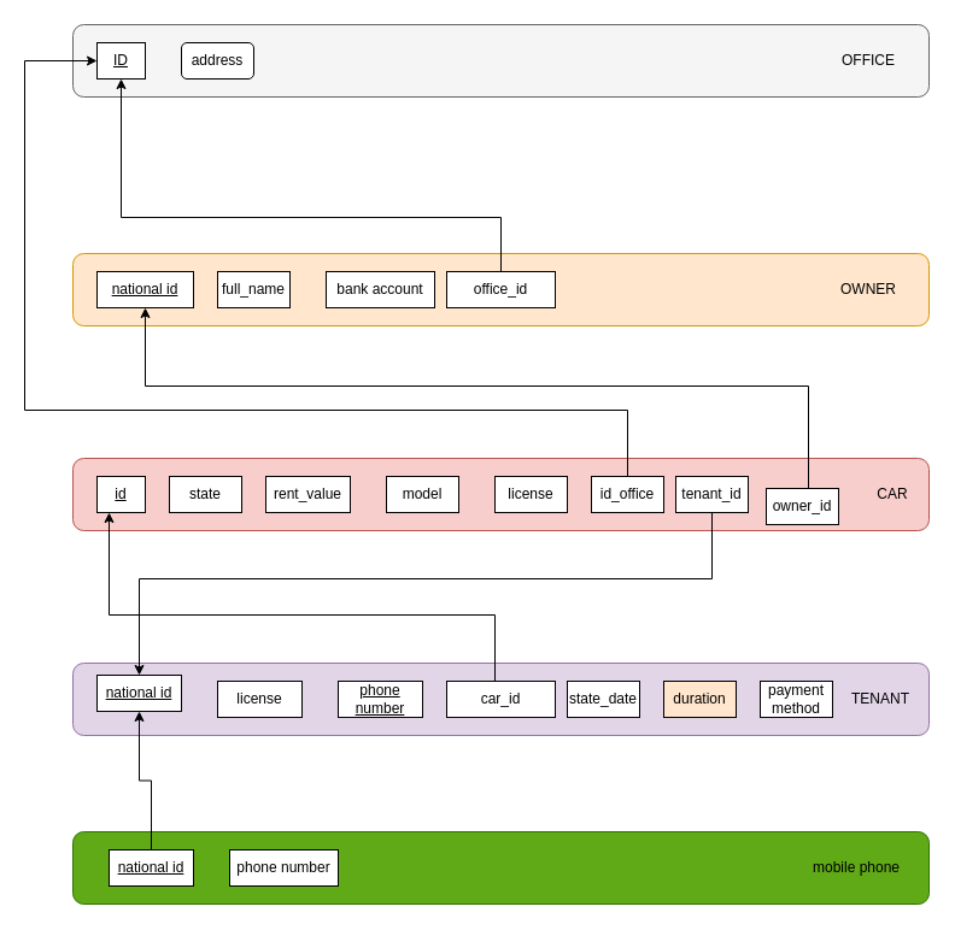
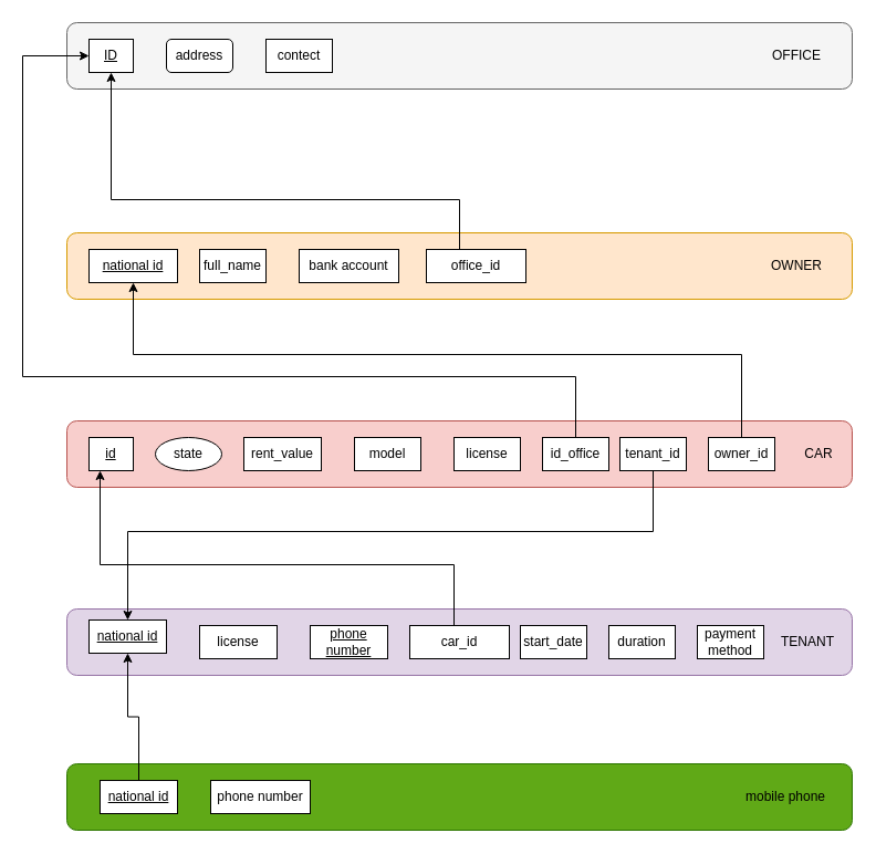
+ <mxCell id="12" value="contect" style="rounded=0;whiteSpace=wrap;html=1;" vertex="1" parent="1"><mxGeometry x="240" y="35" width="60" height="30" as="geometry" /></mxCell>
- <mxCell id="32" value="office_id" style="rounded=0;whiteSpace=wrap;html=1;" vertex="1" parent="1"><mxGeometry x="370" y="225" width="90" height="30" as="geometry" /></mxCell>
+ <mxCell id="32" value="office_id" style="rounded=0;whiteSpace=wrap;html=1;" vertex="1" parent="1"><mxGeometry x="385" y="225" width="90" height="30" as="geometry" /></mxCell>
- <mxCell id="19" value="state" style="rounded=0;whiteSpace=wrap;html=1;" vertex="1" parent="1"><mxGeometry x="140" y="395" width="60" height="30" as="geometry" /></mxCell>
+ <mxCell id="19" value="state" style="ellipse;whiteSpace=wrap;html=1;" vertex="1" parent="1"><mxGeometry x="140" y="395" width="60" height="30" as="geometry" /></mxCell>
- <mxCell id="36" value="owner_id" style="rounded=0;whiteSpace=wrap;html=1;" vertex="1" parent="1"><mxGeometry x="635" y="405" width="60" height="30" as="geometry" /></mxCell>
+ <mxCell id="36" value="owner_id" style="rounded=0;whiteSpace=wrap;html=1;" vertex="1" parent="1"><mxGeometry x="640" y="395" width="60" height="30" as="geometry" /></mxCell>
- <mxCell id="27" value="state_date" style="rounded=0;whiteSpace=wrap;html=1;" vertex="1" parent="1"><mxGeometry x="470" y="565" width="60" height="30" as="geometry" /></mxCell>
+ <mxCell id="27" value="start_date" style="rounded=0;whiteSpace=wrap;html=1;" vertex="1" parent="1"><mxGeometry x="470" y="565" width="60" height="30" as="geometry" /></mxCell>
- <mxCell id="26" value="duration" style="rounded=0;whiteSpace=wrap;html=1;fillColor=#ffe6cc;" vertex="1" parent="1"><mxGeometry x="550" y="565" width="60" height="30" as="geometry" /></mxCell>
+ <mxCell id="26" value="duration" style="rounded=0;whiteSpace=wrap;html=1;" vertex="1" parent="1"><mxGeometry x="550" y="565" width="60" height="30" as="geometry" /></mxCell>
